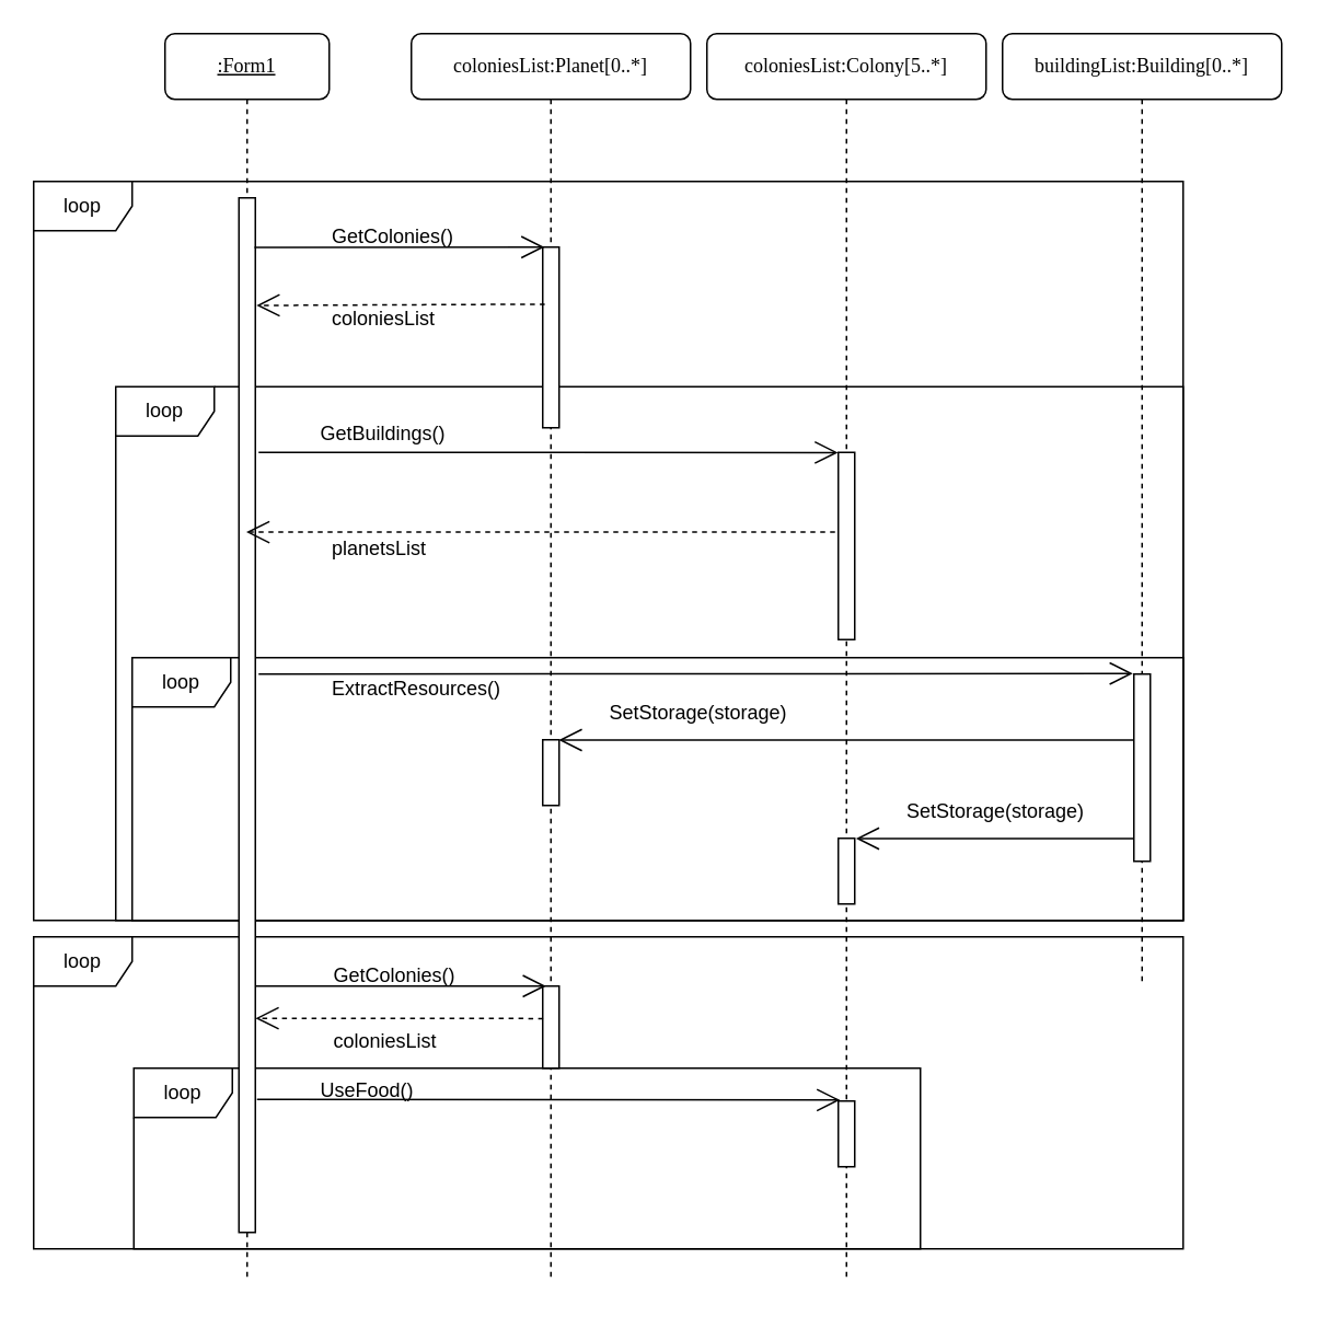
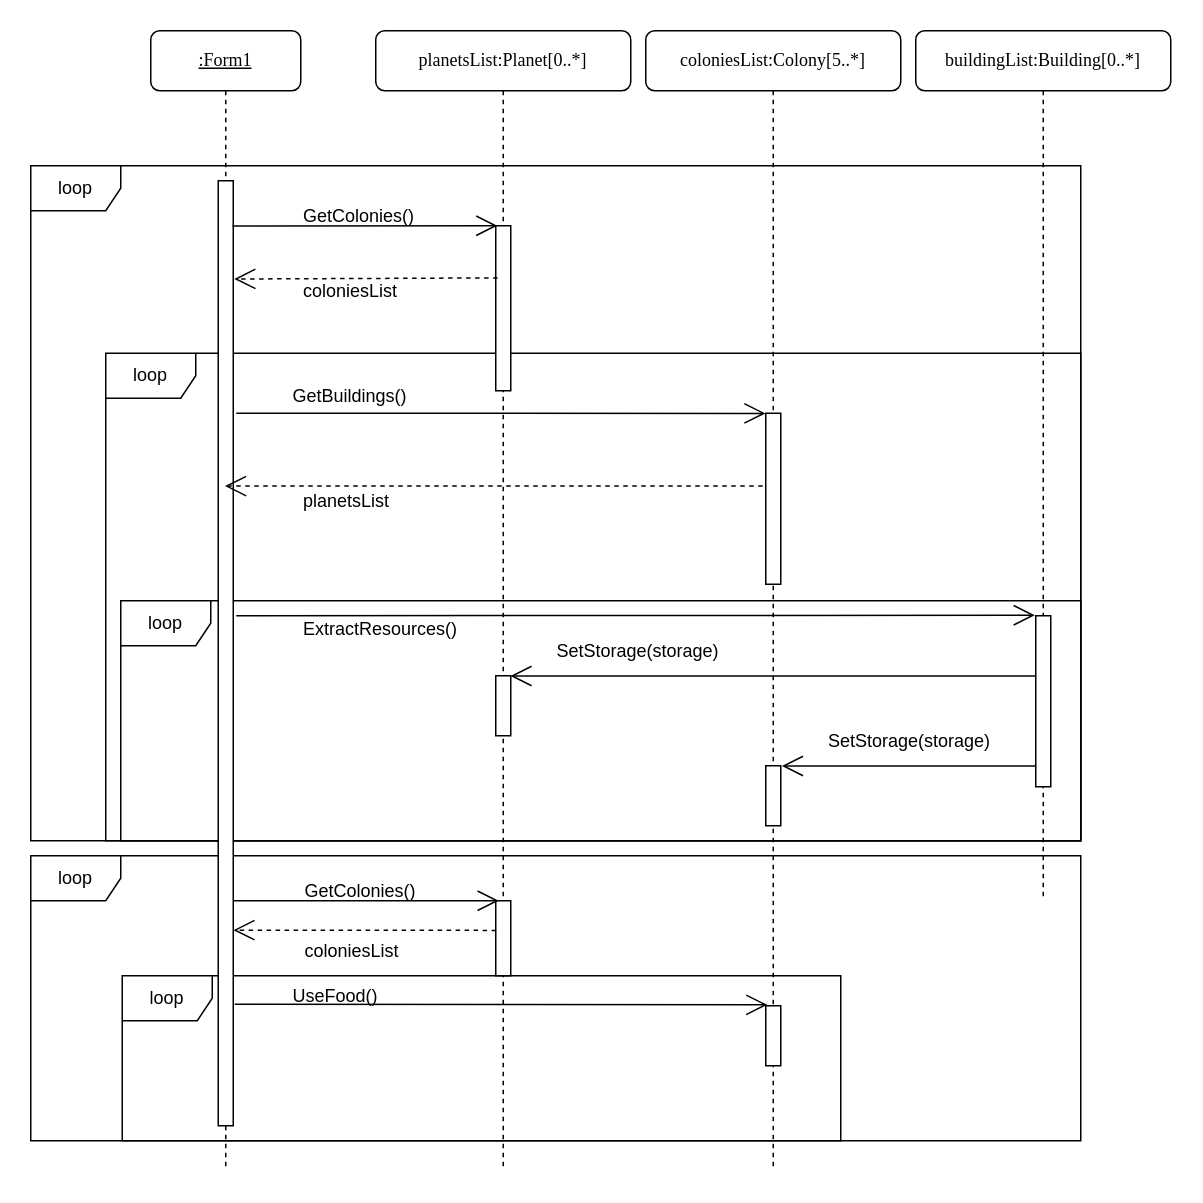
- <mxCell id="7" value="coloniesList:Planet[0..*]" style="shape=umlLifeline;perimeter=lifelinePerimeter;whiteSpace=wrap;html=1;container=1;collapsible=0;recursiveResize=0;outlineConnect=0;rounded=1;shadow=0;comic=0;labelBackgroundColor=none;strokeWidth=1;fontFamily=Verdana;fontSize=12;align=center;" parent="1" vertex="1"><mxGeometry x="250" y="20" width="170" height="760" as="geometry" /></mxCell>
+ <mxCell id="7" value="planetsList:Planet[0..*]" style="shape=umlLifeline;perimeter=lifelinePerimeter;whiteSpace=wrap;html=1;container=1;collapsible=0;recursiveResize=0;outlineConnect=0;rounded=1;shadow=0;comic=0;labelBackgroundColor=none;strokeWidth=1;fontFamily=Verdana;fontSize=12;align=center;" parent="1" vertex="1"><mxGeometry x="250" y="20" width="170" height="760" as="geometry" /></mxCell>
